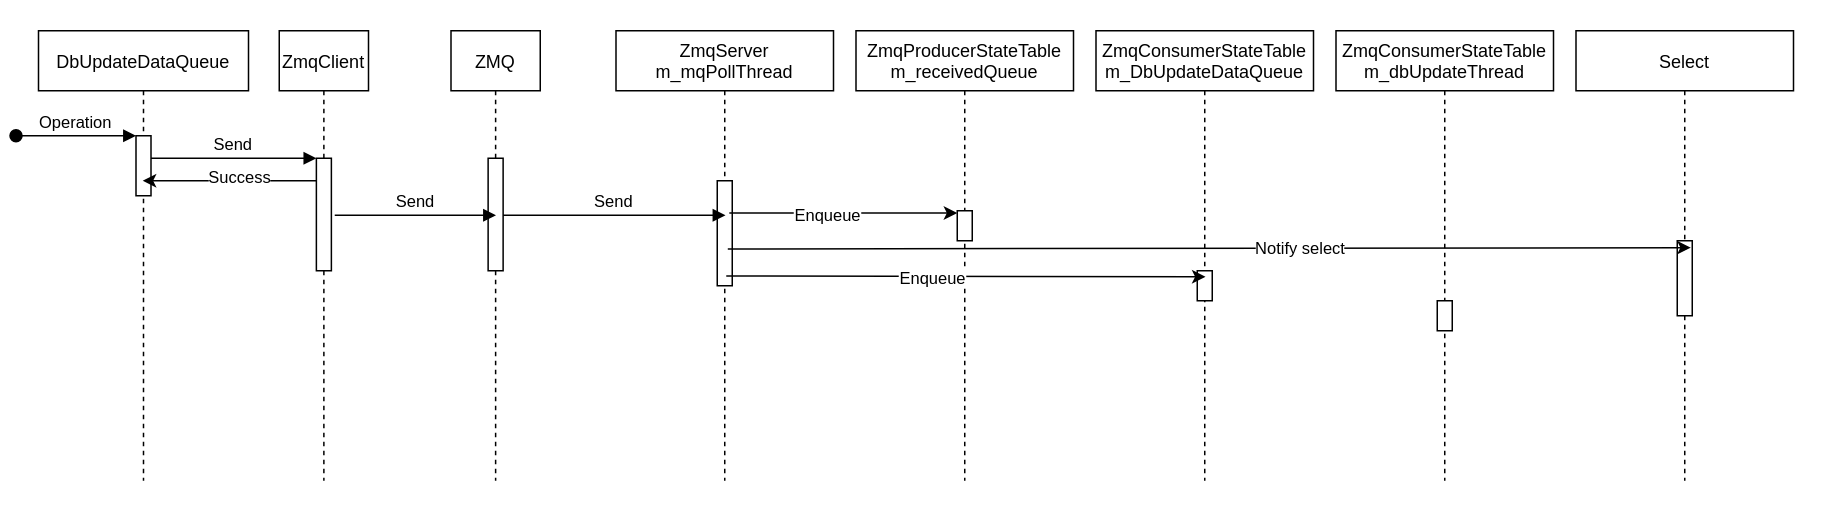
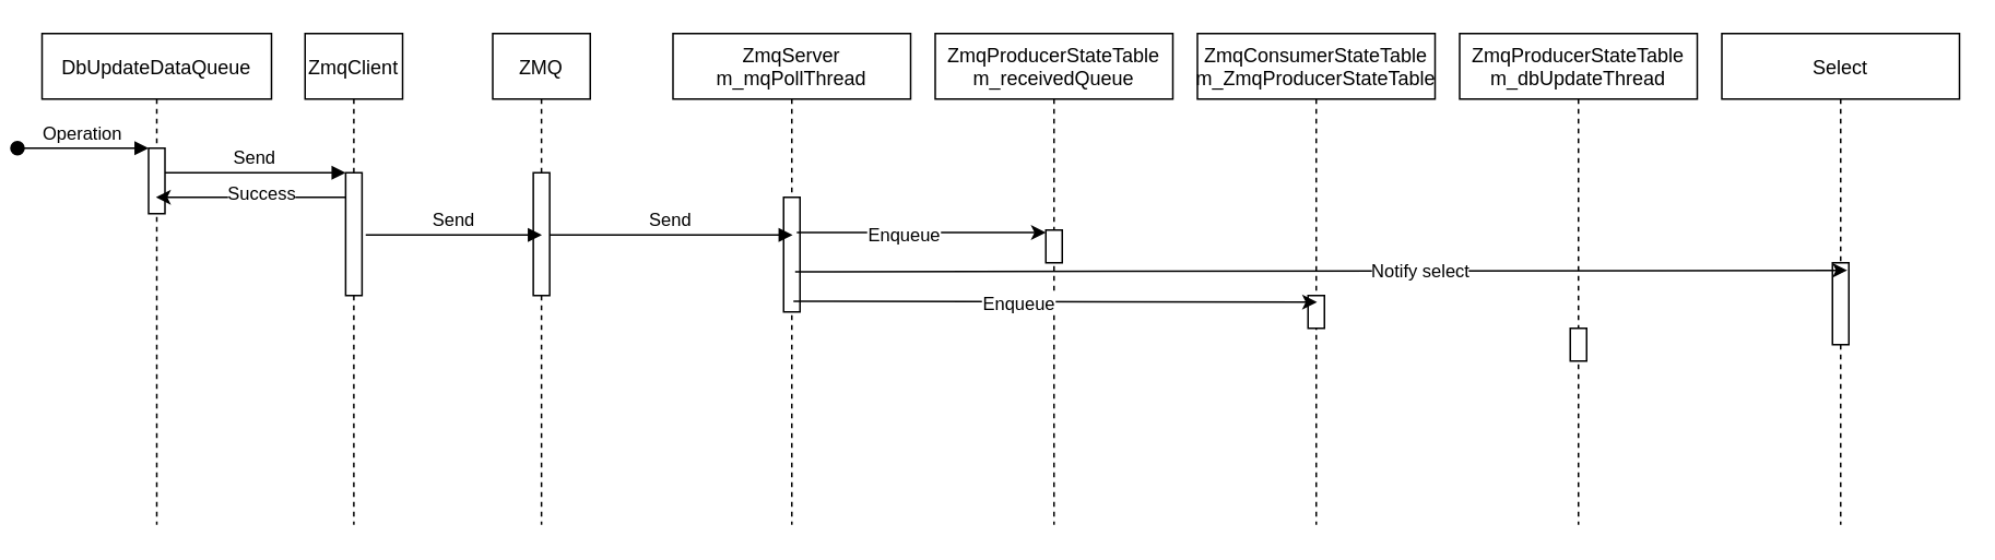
- <mxCell id="14" value="ZmqConsumerStateTable&#10;m_DbUpdateDataQueue" style="shape=umlLifeline;perimeter=lifelinePerimeter;container=1;collapsible=0;recursiveResize=0;rounded=0;shadow=0;strokeWidth=1;" parent="1" vertex="1"><mxGeometry x="725" y="20" width="145" height="300" as="geometry" /></mxCell>
+ <mxCell id="14" value="ZmqConsumerStateTable&#10;m_ZmqProducerStateTable" style="shape=umlLifeline;perimeter=lifelinePerimeter;container=1;collapsible=0;recursiveResize=0;rounded=0;shadow=0;strokeWidth=1;" parent="1" vertex="1"><mxGeometry x="725" y="20" width="145" height="300" as="geometry" /></mxCell>
- <mxCell id="16" value="ZmqConsumerStateTable&#10;m_dbUpdateThread" style="shape=umlLifeline;perimeter=lifelinePerimeter;container=1;collapsible=0;recursiveResize=0;rounded=0;shadow=0;strokeWidth=1;" parent="1" vertex="1"><mxGeometry x="885" y="20" width="145" height="300" as="geometry" /></mxCell>
+ <mxCell id="16" value="ZmqProducerStateTable&#10;m_dbUpdateThread" style="shape=umlLifeline;perimeter=lifelinePerimeter;container=1;collapsible=0;recursiveResize=0;rounded=0;shadow=0;strokeWidth=1;" parent="1" vertex="1"><mxGeometry x="885" y="20" width="145" height="300" as="geometry" /></mxCell>
